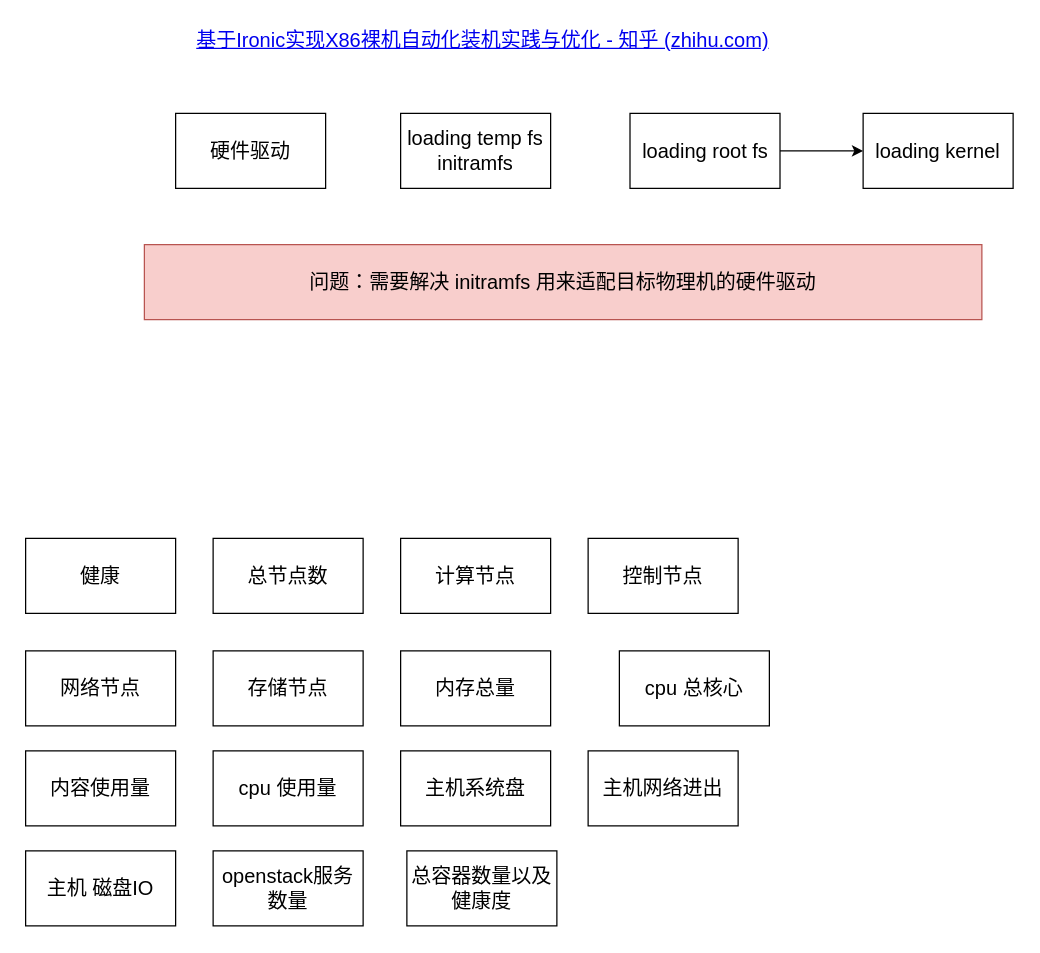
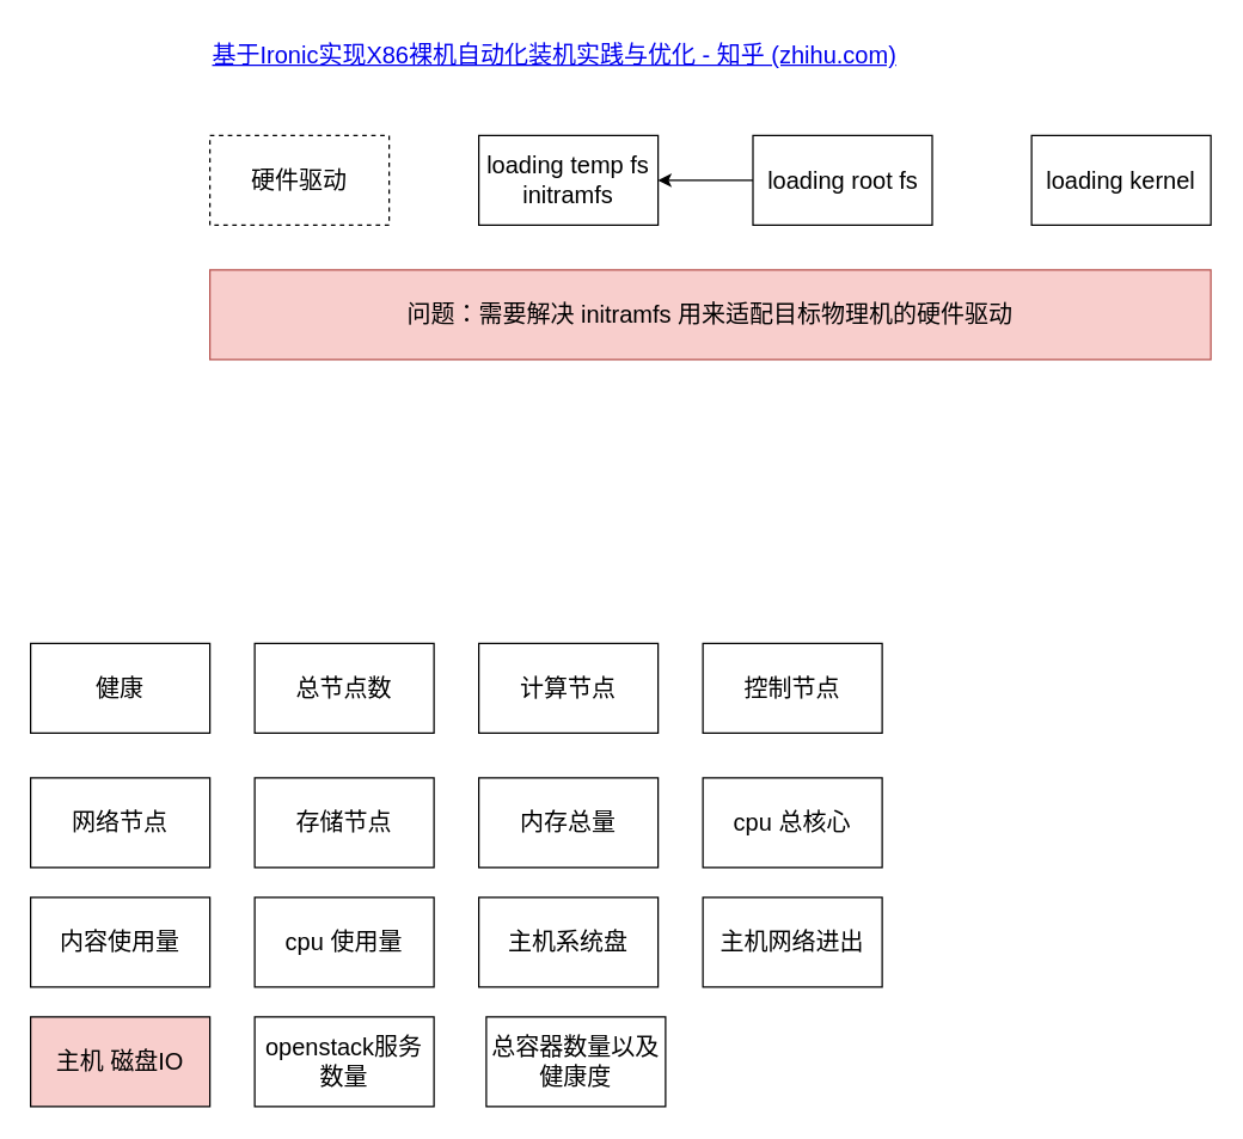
- <mxCell id="7" value="&lt;a href=&quot;https://zhuanlan.zhihu.com/p/59639444&quot;&gt;基于Ironic实现X86裸机自动化装机实践与优化 - 知乎 (zhihu.com)&lt;/a&gt;" style="text;whiteSpace=wrap;html=1;fontSize=16;" vertex="1" parent="1"><mxGeometry x="155" y="15" width="490" height="40" as="geometry" /></mxCell>
+ <mxCell id="7" value="&lt;a href=&quot;https://zhuanlan.zhihu.com/p/59639444&quot;&gt;基于Ironic实现X86裸机自动化装机实践与优化 - 知乎 (zhihu.com)&lt;/a&gt;" style="text;whiteSpace=wrap;html=1;fontSize=16;" vertex="1" parent="1"><mxGeometry x="140" y="20" width="490" height="40" as="geometry" /></mxCell>
- <mxCell id="2" value="硬件驱动" style="rounded=0;whiteSpace=wrap;html=1;fontSize=16;" vertex="1" parent="1"><mxGeometry x="140" y="90" width="120" height="60" as="geometry" /></mxCell>
+ <mxCell id="2" value="硬件驱动" style="rounded=0;whiteSpace=wrap;html=1;fontSize=16;dashed=1;" vertex="1" parent="1"><mxGeometry x="140" y="90" width="120" height="60" as="geometry" /></mxCell>
- <mxCell id="4" style="edgeStyle=none;html=1;entryX=0;entryY=0.5;entryDx=0;entryDy=0;fontSize=16;" edge="1" parent="1" source="5" target="6"><mxGeometry relative="1" as="geometry" /></mxCell>
+ <mxCell id="4" style="edgeStyle=none;html=1;fontSize=16;" edge="1" parent="1" source="5" target="3"><mxGeometry relative="1" as="geometry" /></mxCell>
- <mxCell id="8" value="问题：需要解决 initramfs 用来适配目标物理机的硬件驱动" style="rounded=0;whiteSpace=wrap;html=1;fontSize=16;fillColor=#f8cecc;strokeColor=#b85450;" vertex="1" parent="1"><mxGeometry x="115" y="195" width="670" height="60" as="geometry" /></mxCell>
+ <mxCell id="8" value="问题：需要解决 initramfs 用来适配目标物理机的硬件驱动" style="rounded=0;whiteSpace=wrap;html=1;fontSize=16;fillColor=#f8cecc;strokeColor=#b85450;" vertex="1" parent="1"><mxGeometry x="140" y="180" width="670" height="60" as="geometry" /></mxCell>
- <mxCell id="18" value="cpu 总核心" style="rounded=0;whiteSpace=wrap;html=1;fontSize=16;" vertex="1" parent="1"><mxGeometry x="495" y="520" width="120" height="60" as="geometry" /></mxCell>
+ <mxCell id="18" value="cpu 总核心" style="rounded=0;whiteSpace=wrap;html=1;fontSize=16;" vertex="1" parent="1"><mxGeometry x="470" y="520" width="120" height="60" as="geometry" /></mxCell>
- <mxCell id="21" value="主机 磁盘IO" style="rounded=0;whiteSpace=wrap;html=1;fontSize=16;" vertex="1" parent="1"><mxGeometry x="20" y="680" width="120" height="60" as="geometry" /></mxCell>
+ <mxCell id="21" value="主机 磁盘IO" style="rounded=0;whiteSpace=wrap;html=1;fontSize=16;fillColor=#f8cecc;" vertex="1" parent="1"><mxGeometry x="20" y="680" width="120" height="60" as="geometry" /></mxCell>
